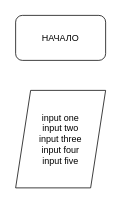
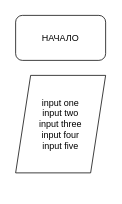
- <mxCell id="3" value="input one&lt;br&gt;input two&lt;br&gt;input three&lt;br&gt;input four&lt;br&gt;input five&lt;br&gt;" style="shape=parallelogram;perimeter=parallelogramPerimeter;whiteSpace=wrap;html=1;fixedSize=1;" vertex="1" parent="1"><mxGeometry x="20" y="120" width="120" height="130" as="geometry" /></mxCell>
+ <mxCell id="3" value="input one&lt;br&gt;input two&lt;br&gt;input three&lt;br&gt;input four&lt;br&gt;input five&lt;br&gt;" style="shape=parallelogram;perimeter=parallelogramPerimeter;whiteSpace=wrap;html=1;fixedSize=1;" vertex="1" parent="1"><mxGeometry x="20" y="100" width="120" height="130" as="geometry" /></mxCell>
